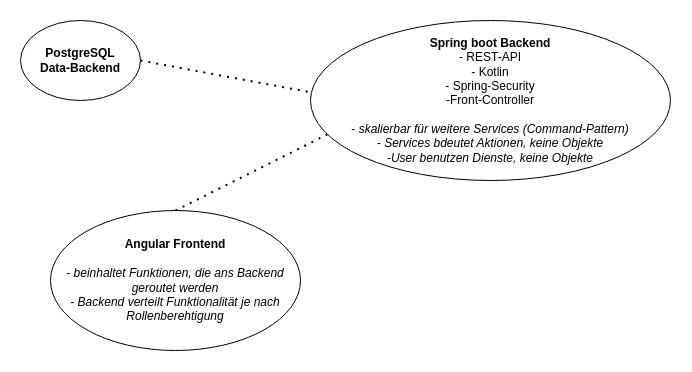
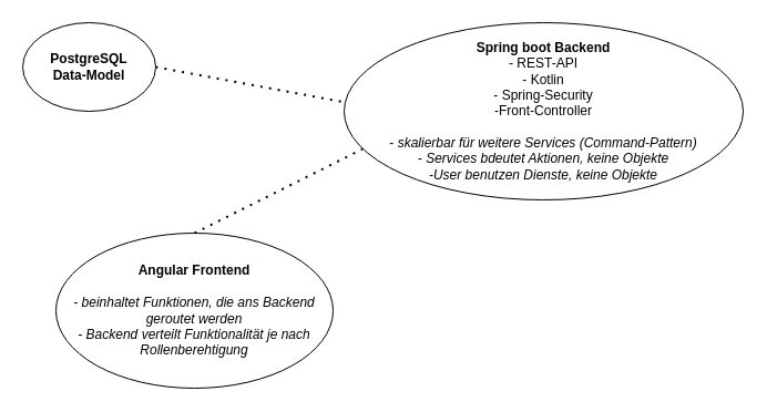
- <mxCell id="2" value="&lt;b&gt;PostgreSQL&lt;br&gt;Data-Backend&lt;/b&gt;" style="ellipse;whiteSpace=wrap;html=1;" vertex="1" parent="1"><mxGeometry x="20" y="20" width="120" height="80" as="geometry" /></mxCell>
+ <mxCell id="2" value="&lt;b&gt;PostgreSQL&lt;br&gt;Data-Model&lt;/b&gt;" style="ellipse;whiteSpace=wrap;html=1;" vertex="1" parent="1"><mxGeometry x="20" y="20" width="120" height="80" as="geometry" /></mxCell>
